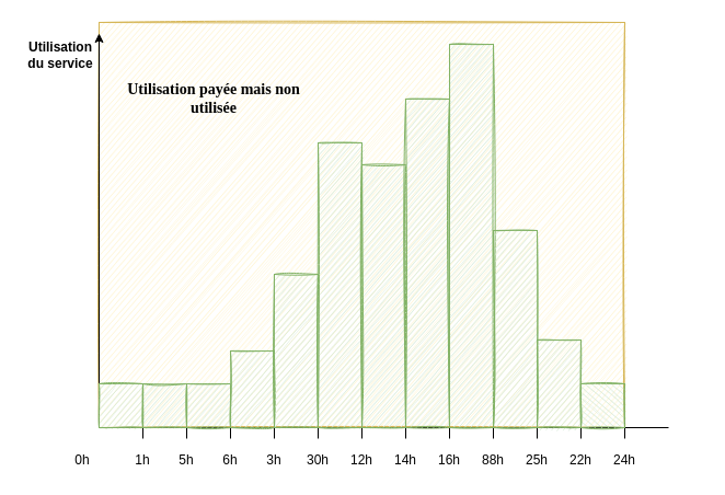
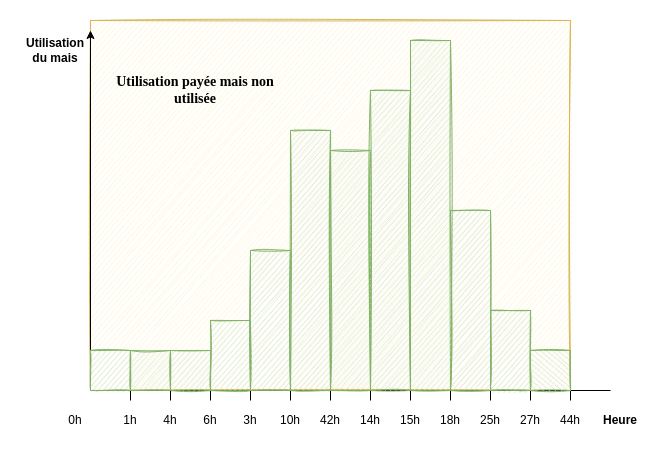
- <mxCell id="42" value="Utilisation du service" style="text;html=1;strokeColor=none;fillColor=none;align=center;verticalAlign=middle;whiteSpace=wrap;rounded=0;sketch=1;fontStyle=1" parent="1" vertex="1"><mxGeometry x="20" y="40" width="70" height="20" as="geometry" /></mxCell>
+ <mxCell id="42" value="Utilisation du mais" style="text;html=1;strokeColor=none;fillColor=none;align=center;verticalAlign=middle;whiteSpace=wrap;rounded=0;sketch=1;fontStyle=1" parent="1" vertex="1"><mxGeometry x="20" y="40" width="70" height="20" as="geometry" /></mxCell>
- <mxCell id="19" value="5h" style="text;html=1;strokeColor=none;fillColor=none;align=center;verticalAlign=middle;whiteSpace=wrap;rounded=0;" parent="1" vertex="1"><mxGeometry x="150" y="410" width="40" height="20" as="geometry" /></mxCell>
+ <mxCell id="19" value="4h" style="text;html=1;strokeColor=none;fillColor=none;align=center;verticalAlign=middle;whiteSpace=wrap;rounded=0;" parent="1" vertex="1"><mxGeometry x="150" y="410" width="40" height="20" as="geometry" /></mxCell>
- <mxCell id="22" value="30h" style="text;html=1;strokeColor=none;fillColor=none;align=center;verticalAlign=middle;whiteSpace=wrap;rounded=0;" parent="1" vertex="1"><mxGeometry x="270" y="410" width="40" height="20" as="geometry" /></mxCell>
+ <mxCell id="22" value="10h" style="text;html=1;strokeColor=none;fillColor=none;align=center;verticalAlign=middle;whiteSpace=wrap;rounded=0;" parent="1" vertex="1"><mxGeometry x="270" y="410" width="40" height="20" as="geometry" /></mxCell>
- <mxCell id="23" value="12h" style="text;html=1;strokeColor=none;fillColor=none;align=center;verticalAlign=middle;whiteSpace=wrap;rounded=0;" parent="1" vertex="1"><mxGeometry x="310" y="410" width="40" height="20" as="geometry" /></mxCell>
+ <mxCell id="23" value="42h" style="text;html=1;strokeColor=none;fillColor=none;align=center;verticalAlign=middle;whiteSpace=wrap;rounded=0;" parent="1" vertex="1"><mxGeometry x="310" y="410" width="40" height="20" as="geometry" /></mxCell>
- <mxCell id="25" value="16h" style="text;html=1;strokeColor=none;fillColor=none;align=center;verticalAlign=middle;whiteSpace=wrap;rounded=0;" parent="1" vertex="1"><mxGeometry x="390" y="410" width="40" height="20" as="geometry" /></mxCell>
+ <mxCell id="25" value="15h" style="text;html=1;strokeColor=none;fillColor=none;align=center;verticalAlign=middle;whiteSpace=wrap;rounded=0;" parent="1" vertex="1"><mxGeometry x="390" y="410" width="40" height="20" as="geometry" /></mxCell>
- <mxCell id="26" value="88h" style="text;html=1;strokeColor=none;fillColor=none;align=center;verticalAlign=middle;whiteSpace=wrap;rounded=0;" parent="1" vertex="1"><mxGeometry x="430" y="410" width="40" height="20" as="geometry" /></mxCell>
+ <mxCell id="26" value="18h" style="text;html=1;strokeColor=none;fillColor=none;align=center;verticalAlign=middle;whiteSpace=wrap;rounded=0;" parent="1" vertex="1"><mxGeometry x="430" y="410" width="40" height="20" as="geometry" /></mxCell>
- <mxCell id="28" value="22h" style="text;html=1;strokeColor=none;fillColor=none;align=center;verticalAlign=middle;whiteSpace=wrap;rounded=0;" parent="1" vertex="1"><mxGeometry x="510" y="410" width="40" height="20" as="geometry" /></mxCell>
+ <mxCell id="28" value="27h" style="text;html=1;strokeColor=none;fillColor=none;align=center;verticalAlign=middle;whiteSpace=wrap;rounded=0;" parent="1" vertex="1"><mxGeometry x="510" y="410" width="40" height="20" as="geometry" /></mxCell>
- <mxCell id="29" value="24h" style="text;html=1;strokeColor=none;fillColor=none;align=center;verticalAlign=middle;whiteSpace=wrap;rounded=0;" parent="1" vertex="1"><mxGeometry x="550" y="410" width="40" height="20" as="geometry" /></mxCell>
+ <mxCell id="29" value="44h" style="text;html=1;strokeColor=none;fillColor=none;align=center;verticalAlign=middle;whiteSpace=wrap;rounded=0;" parent="1" vertex="1"><mxGeometry x="550" y="410" width="40" height="20" as="geometry" /></mxCell>
+ <mxCell id="43" value="Heure" style="text;html=1;strokeColor=none;fillColor=none;align=center;verticalAlign=middle;whiteSpace=wrap;rounded=0;sketch=1;fontStyle=1" parent="1" vertex="1"><mxGeometry x="600" y="410" width="40" height="20" as="geometry" /></mxCell>
